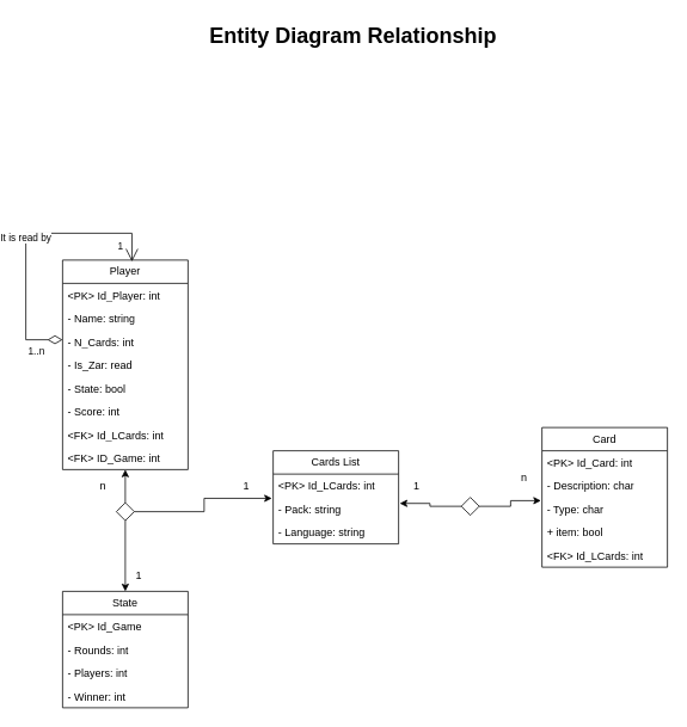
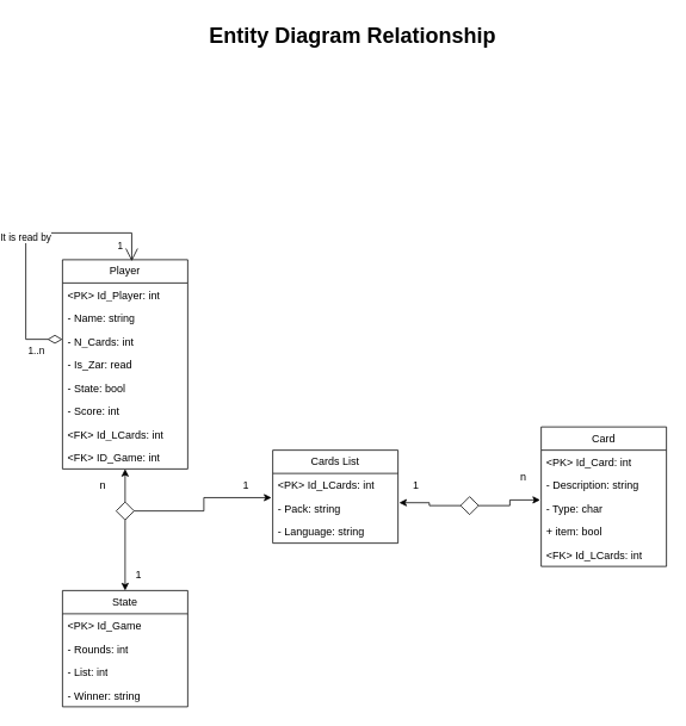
- <mxCell id="13" value="- Description: char" style="text;strokeColor=none;fillColor=none;align=left;verticalAlign=top;spacingLeft=4;spacingRight=4;overflow=hidden;rotatable=0;points=[[0,0.5],[1,0.5]];portConstraint=eastwest;whiteSpace=wrap;html=1;" vertex="1" parent="11"><mxGeometry y="52" width="140" height="26" as="geometry" /></mxCell>
+ <mxCell id="13" value="- Description: string" style="text;strokeColor=none;fillColor=none;align=left;verticalAlign=top;spacingLeft=4;spacingRight=4;overflow=hidden;rotatable=0;points=[[0,0.5],[1,0.5]];portConstraint=eastwest;whiteSpace=wrap;html=1;" vertex="1" parent="11"><mxGeometry y="52" width="140" height="26" as="geometry" /></mxCell>
- <mxCell id="20" value="- Players: int" style="text;strokeColor=none;fillColor=none;align=left;verticalAlign=top;spacingLeft=4;spacingRight=4;overflow=hidden;rotatable=0;points=[[0,0.5],[1,0.5]];portConstraint=eastwest;whiteSpace=wrap;html=1;" vertex="1" parent="17"><mxGeometry y="78" width="140" height="26" as="geometry" /></mxCell>
+ <mxCell id="20" value="- List: int" style="text;strokeColor=none;fillColor=none;align=left;verticalAlign=top;spacingLeft=4;spacingRight=4;overflow=hidden;rotatable=0;points=[[0,0.5],[1,0.5]];portConstraint=eastwest;whiteSpace=wrap;html=1;" vertex="1" parent="17"><mxGeometry y="78" width="140" height="26" as="geometry" /></mxCell>
- <mxCell id="21" value="&lt;div&gt;- Winner: int&lt;/div&gt;" style="text;strokeColor=none;fillColor=none;align=left;verticalAlign=top;spacingLeft=4;spacingRight=4;overflow=hidden;rotatable=0;points=[[0,0.5],[1,0.5]];portConstraint=eastwest;whiteSpace=wrap;html=1;" vertex="1" parent="17"><mxGeometry y="104" width="140" height="26" as="geometry" /></mxCell>
+ <mxCell id="21" value="&lt;div&gt;- Winner: string&lt;/div&gt;" style="text;strokeColor=none;fillColor=none;align=left;verticalAlign=top;spacingLeft=4;spacingRight=4;overflow=hidden;rotatable=0;points=[[0,0.5],[1,0.5]];portConstraint=eastwest;whiteSpace=wrap;html=1;" vertex="1" parent="17"><mxGeometry y="104" width="140" height="26" as="geometry" /></mxCell>
